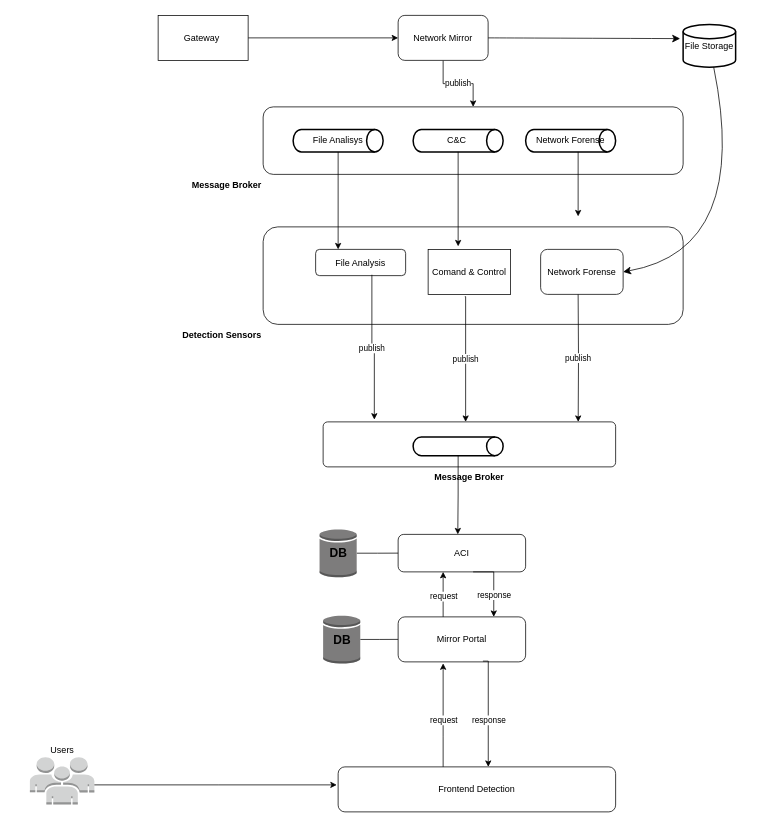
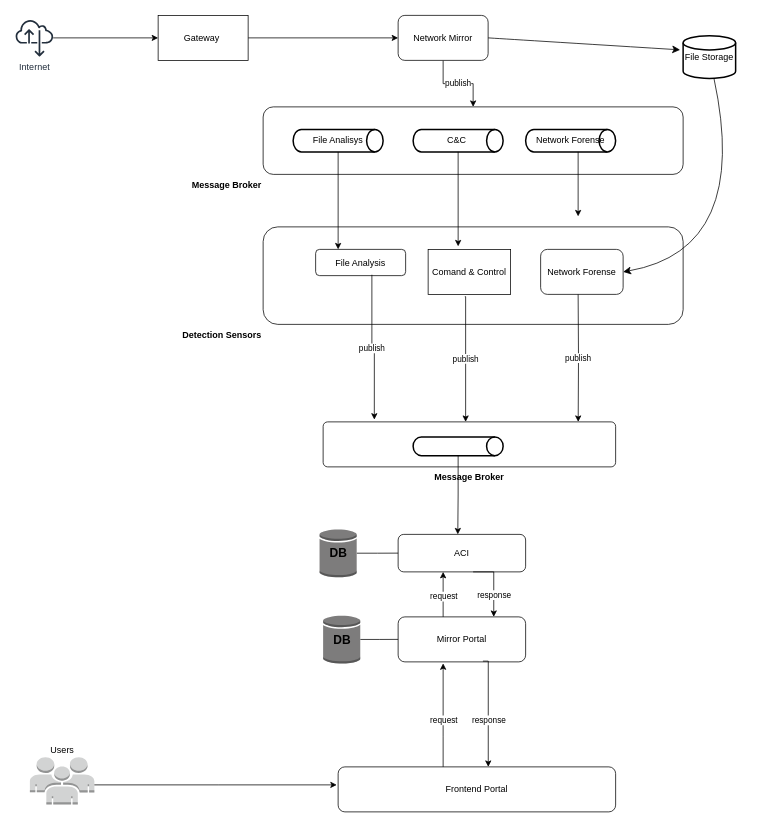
+ <mxCell id="5" value="Internet" style="sketch=0;outlineConnect=0;fontColor=#232F3E;gradientColor=none;fillColor=#232F3D;strokeColor=none;dashed=0;verticalLabelPosition=bottom;verticalAlign=top;align=center;html=1;fontSize=12;fontStyle=0;aspect=fixed;pointerEvents=1;shape=mxgraph.aws4.internet_alt22;" parent="1" vertex="1"><mxGeometry x="20" y="25" width="50" height="50" as="geometry" /></mxCell>
+ <mxCell id="4" style="edgeStyle=orthogonalEdgeStyle;rounded=0;orthogonalLoop=1;jettySize=auto;html=1;entryX=0;entryY=0.5;entryDx=0;entryDy=0;" parent="1" source="5" target="3" edge="1"><mxGeometry relative="1" as="geometry" /></mxCell>
- <mxCell id="43" value="File Storage" style="strokeWidth=2;html=1;shape=mxgraph.flowchart.database;whiteSpace=wrap;" parent="1" vertex="1"><mxGeometry x="910" y="32" width="70" height="57" as="geometry" /></mxCell>
+ <mxCell id="43" value="File Storage" style="strokeWidth=2;html=1;shape=mxgraph.flowchart.database;whiteSpace=wrap;" parent="1" vertex="1"><mxGeometry x="910" y="47" width="70" height="57" as="geometry" /></mxCell>
- <mxCell id="37" value="Frontend Detection" style="rounded=1;whiteSpace=wrap;html=1;" parent="1" vertex="1"><mxGeometry x="450" y="1022" width="370" height="60" as="geometry" /></mxCell>
+ <mxCell id="37" value="Frontend Portal" style="rounded=1;whiteSpace=wrap;html=1;" parent="1" vertex="1"><mxGeometry x="450" y="1022" width="370" height="60" as="geometry" /></mxCell>
